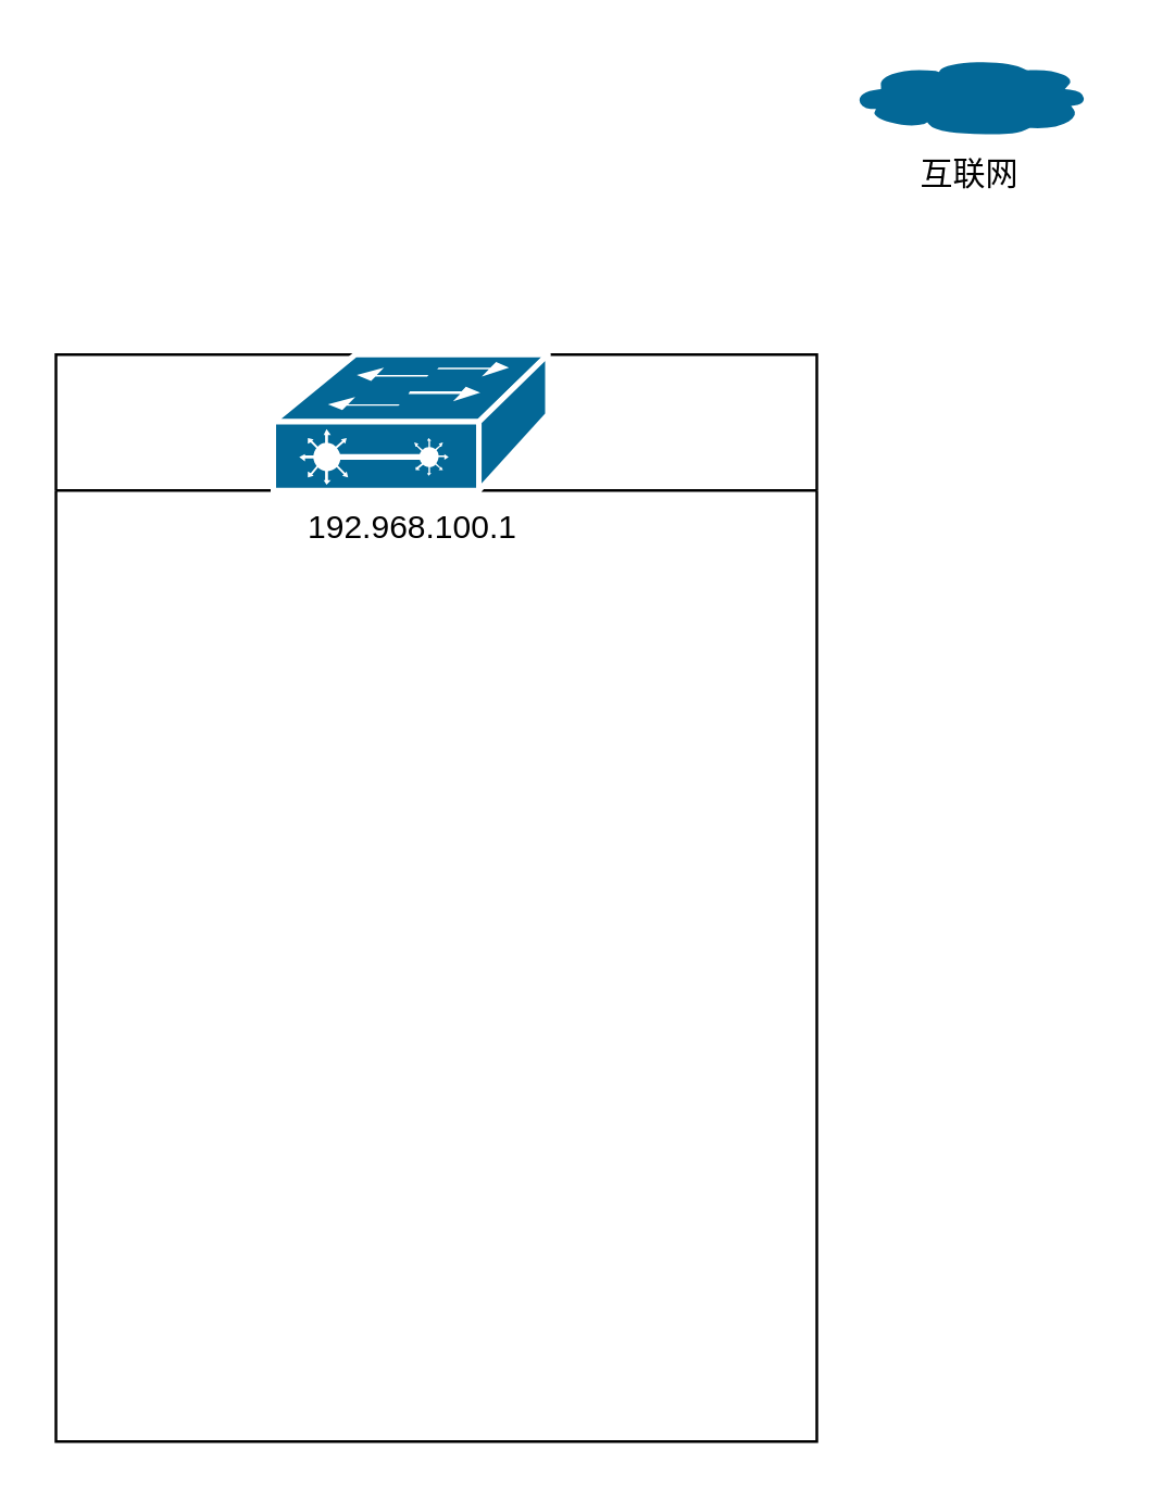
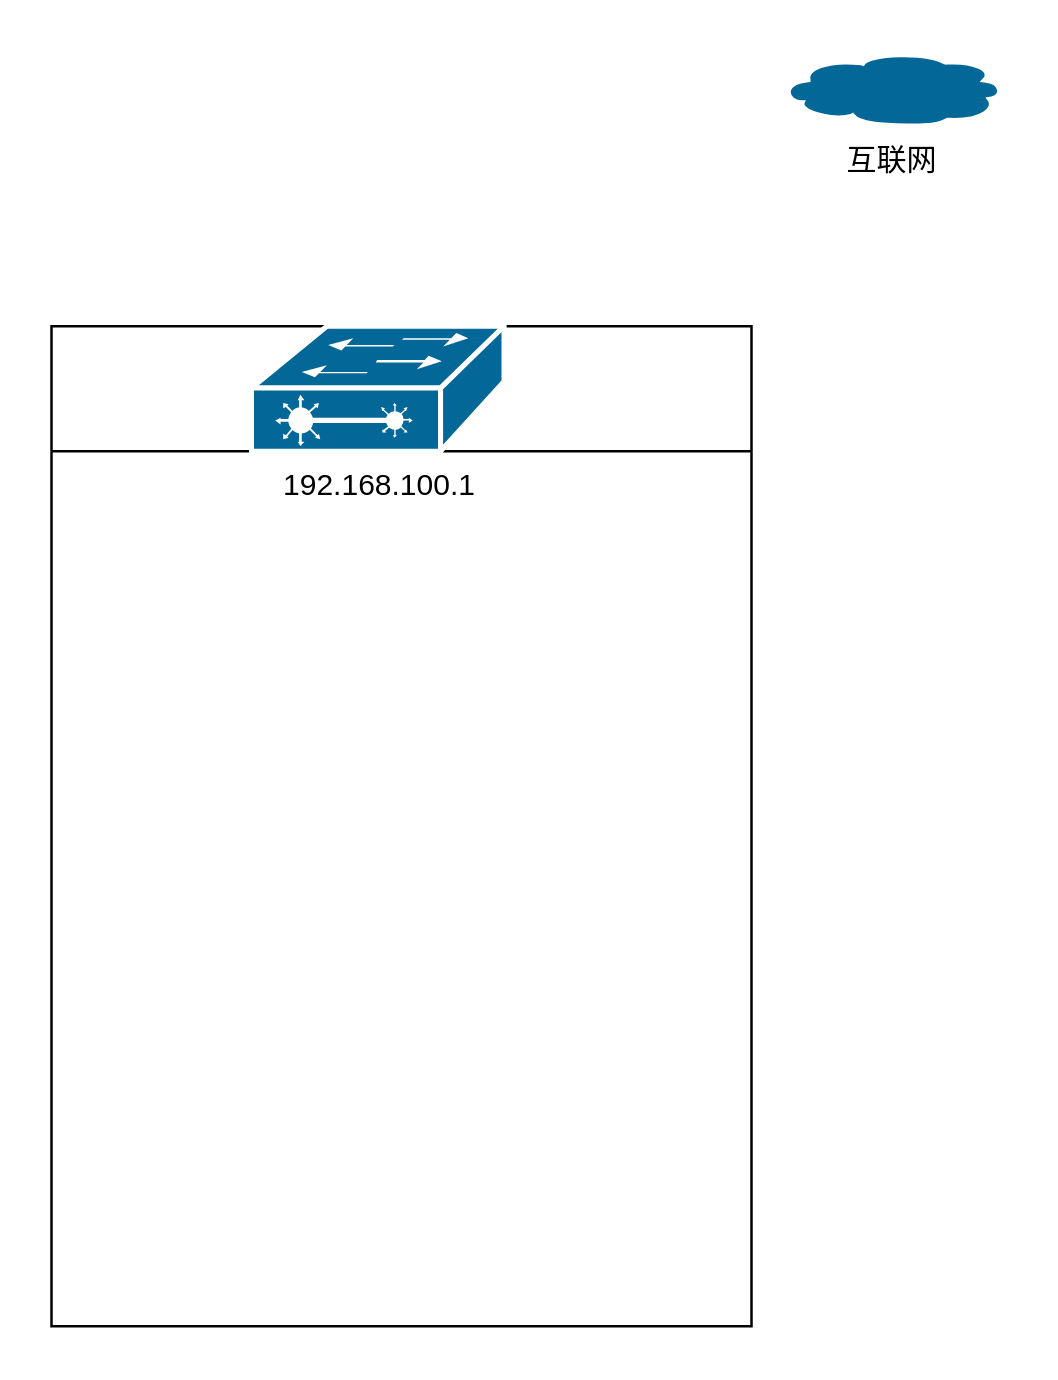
- <mxCell id="3" value="192.968.100.1" style="shape=mxgraph.cisco.switches.layer_2_remote_switch;sketch=0;html=1;pointerEvents=1;dashed=0;fillColor=#036897;strokeColor=#ffffff;strokeWidth=2;verticalLabelPosition=bottom;verticalAlign=top;align=center;outlineConnect=0;" vertex="1" parent="2"><mxGeometry x="80" width="101" height="50" as="geometry" /></mxCell>
+ <mxCell id="3" value="192.168.100.1" style="shape=mxgraph.cisco.switches.layer_2_remote_switch;sketch=0;html=1;pointerEvents=1;dashed=0;fillColor=#036897;strokeColor=#ffffff;strokeWidth=2;verticalLabelPosition=bottom;verticalAlign=top;align=center;outlineConnect=0;" vertex="1" parent="2"><mxGeometry x="80" width="101" height="50" as="geometry" /></mxCell>
